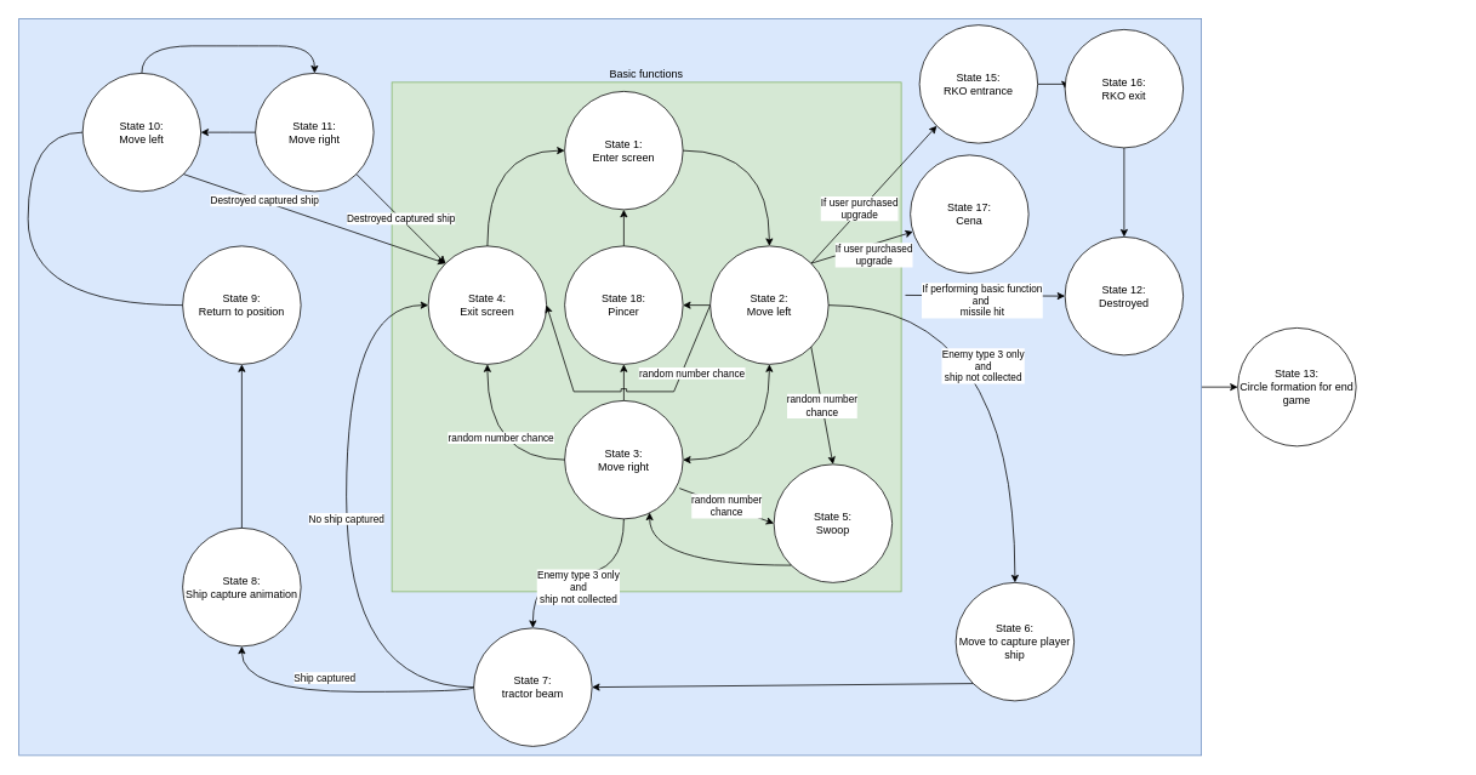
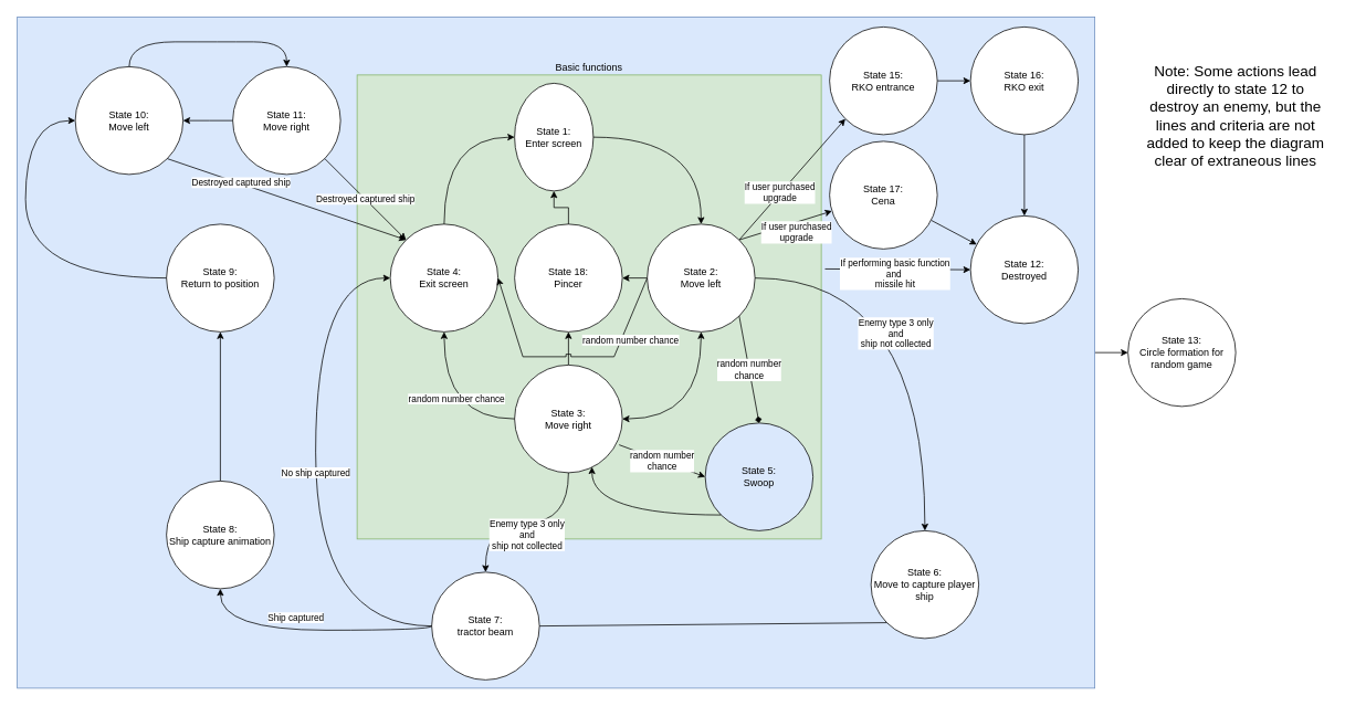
- <mxCell id="43" value="State 15:&lt;br&gt;RKO entrance" style="ellipse;whiteSpace=wrap;html=1;aspect=fixed;" parent="1" vertex="1"><mxGeometry x="1010" y="27" width="130" height="130" as="geometry" /></mxCell>
+ <mxCell id="43" value="State 15:&lt;br&gt;RKO entrance" style="ellipse;whiteSpace=wrap;html=1;aspect=fixed;" parent="1" vertex="1"><mxGeometry x="1000" y="32" width="130" height="130" as="geometry" /></mxCell>
+ <mxCell id="48" value="&lt;font style=&quot;font-size: 18px;&quot;&gt;Note: Some actions lead directly to state 12 to destroy an enemy, but the lines and criteria are not added to keep the diagram clear of extraneous lines&lt;/font&gt;" style="text;html=1;strokeColor=none;fillColor=none;align=center;verticalAlign=middle;whiteSpace=wrap;rounded=0;" parent="1" vertex="1"><mxGeometry x="1380" y="30" width="220" height="220" as="geometry" /></mxCell>
- <mxCell id="33" value="" style="endArrow=none;html=1;rounded=0;exitX=0;exitY=0.5;exitDx=0;exitDy=0;entryX=0;entryY=0.5;entryDx=0;entryDy=0;edgeStyle=orthogonalEdgeStyle;curved=1;" parent="1" source="31" target="27" edge="1"><mxGeometry width="50" height="50" relative="1" as="geometry"><mxPoint x="275" y="520" as="sourcePoint" /><mxPoint x="275" y="410" as="targetPoint" /><Array as="points"><mxPoint x="30" y="335" /><mxPoint x="30" y="145" /></Array></mxGeometry></mxCell>
+ <mxCell id="33" value="" style="endArrow=classic;html=1;rounded=0;exitX=0;exitY=0.5;exitDx=0;exitDy=0;entryX=0;entryY=0.5;entryDx=0;entryDy=0;edgeStyle=orthogonalEdgeStyle;curved=1;" parent="1" source="31" target="27" edge="1"><mxGeometry width="50" height="50" relative="1" as="geometry"><mxPoint x="275" y="520" as="sourcePoint" /><mxPoint x="275" y="410" as="targetPoint" /><Array as="points"><mxPoint x="30" y="335" /><mxPoint x="30" y="145" /></Array></mxGeometry></mxCell>
- <mxCell id="5" value="State 1:&lt;br&gt;Enter screen" style="ellipse;whiteSpace=wrap;html=1;aspect=fixed;" parent="1" vertex="1"><mxGeometry x="620" y="100" width="130" height="130" as="geometry" /></mxCell>
+ <mxCell id="5" value="State 1:&lt;br&gt;Enter screen" style="ellipse;whiteSpace=wrap;html=1;aspect=fixed;" parent="1" vertex="1"><mxGeometry x="620" y="100" width="95" height="130" as="geometry" /></mxCell>
+ <mxCell id="46" value="" style="rounded=0;orthogonalLoop=1;jettySize=auto;html=1;" parent="1" source="47" target="34" edge="1"><mxGeometry relative="1" as="geometry" /></mxCell>
- <mxCell id="41" value="State 13:&lt;br&gt;Circle formation for end game" style="ellipse;whiteSpace=wrap;html=1;aspect=fixed;" parent="1" vertex="1"><mxGeometry x="1360" y="360" width="130" height="130" as="geometry" /></mxCell>
+ <mxCell id="41" value="State 13:&lt;br&gt;Circle formation for random game" style="ellipse;whiteSpace=wrap;html=1;aspect=fixed;" parent="1" vertex="1"><mxGeometry x="1360" y="360" width="130" height="130" as="geometry" /></mxCell>
- <mxCell id="18" value="random number &lt;br&gt;chance" style="endArrow=classic;html=1;rounded=0;entryX=0.5;entryY=0;entryDx=0;entryDy=0;exitX=1;exitY=1;exitDx=0;exitDy=0;" parent="1" source="9" target="13" edge="1"><mxGeometry width="50" height="50" relative="1" as="geometry"><mxPoint x="840" y="480" as="sourcePoint" /><mxPoint x="890" y="430" as="targetPoint" /></mxGeometry></mxCell>
+ <mxCell id="18" value="random number &lt;br&gt;chance" style="endArrow=diamond;html=1;rounded=0;entryX=0.5;entryY=0;entryDx=0;entryDy=0;exitX=1;exitY=1;exitDx=0;exitDy=0;" parent="1" source="9" target="13" edge="1"><mxGeometry width="50" height="50" relative="1" as="geometry"><mxPoint x="840" y="480" as="sourcePoint" /><mxPoint x="890" y="430" as="targetPoint" /></mxGeometry></mxCell>
- <mxCell id="13" value="State 5:&lt;br&gt;Swoop" style="ellipse;whiteSpace=wrap;html=1;aspect=fixed;" parent="1" vertex="1"><mxGeometry x="850" y="510" width="130" height="130" as="geometry" /></mxCell>
+ <mxCell id="13" value="State 5:&lt;br&gt;Swoop" style="ellipse;whiteSpace=wrap;html=1;aspect=fixed;fillColor=#dae8fc;" parent="1" vertex="1"><mxGeometry x="850" y="510" width="130" height="130" as="geometry" /></mxCell>
- <mxCell id="23" value="" style="endArrow=classic;html=1;rounded=0;entryX=1;entryY=0.5;entryDx=0;entryDy=0;exitX=0;exitY=1;exitDx=0;exitDy=0;" parent="1" source="19" target="22" edge="1"><mxGeometry width="50" height="50" relative="1" as="geometry"><mxPoint x="901" y="391" as="sourcePoint" /><mxPoint x="925" y="520" as="targetPoint" /></mxGeometry></mxCell>
+ <mxCell id="23" value="" style="endArrow=none;html=1;rounded=0;entryX=1;entryY=0.5;entryDx=0;entryDy=0;exitX=0;exitY=1;exitDx=0;exitDy=0;" parent="1" source="19" target="22" edge="1"><mxGeometry width="50" height="50" relative="1" as="geometry"><mxPoint x="901" y="391" as="sourcePoint" /><mxPoint x="925" y="520" as="targetPoint" /></mxGeometry></mxCell>
